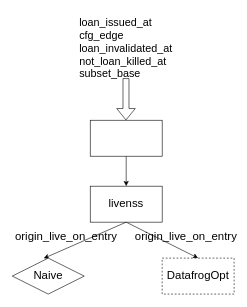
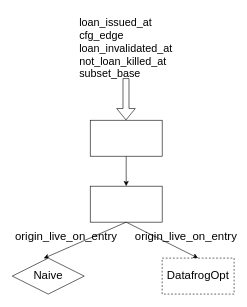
- <mxCell id="7" value="livenss" style="text;html=1;strokeColor=none;fillColor=none;align=center;verticalAlign=middle;whiteSpace=wrap;rounded=0;fontSize=19;" parent="1" vertex="1"><mxGeometry x="180" y="325" width="60" height="30" as="geometry" /></mxCell>
